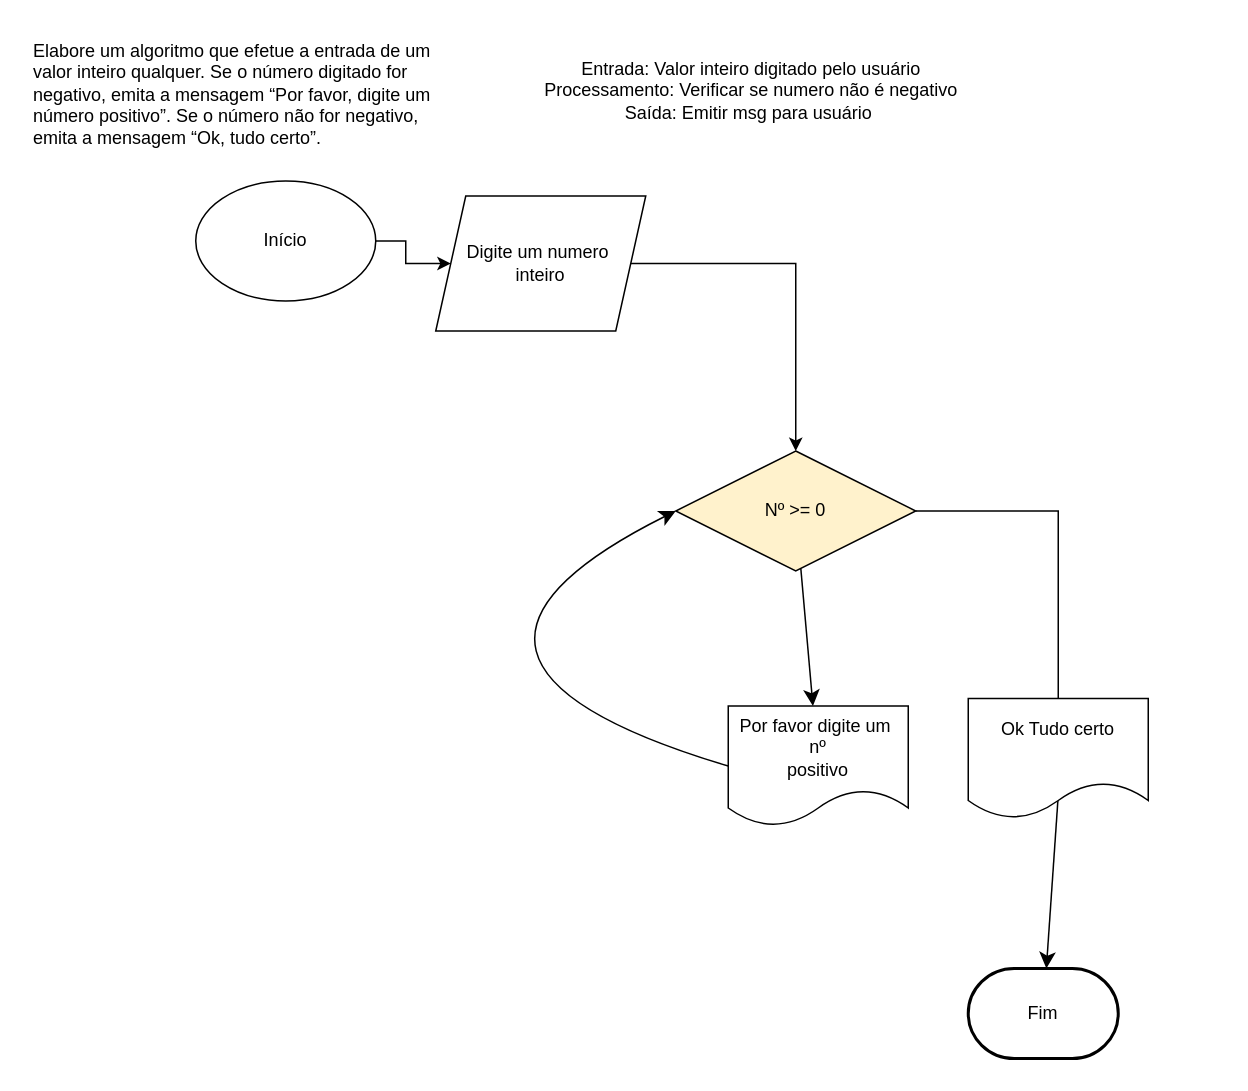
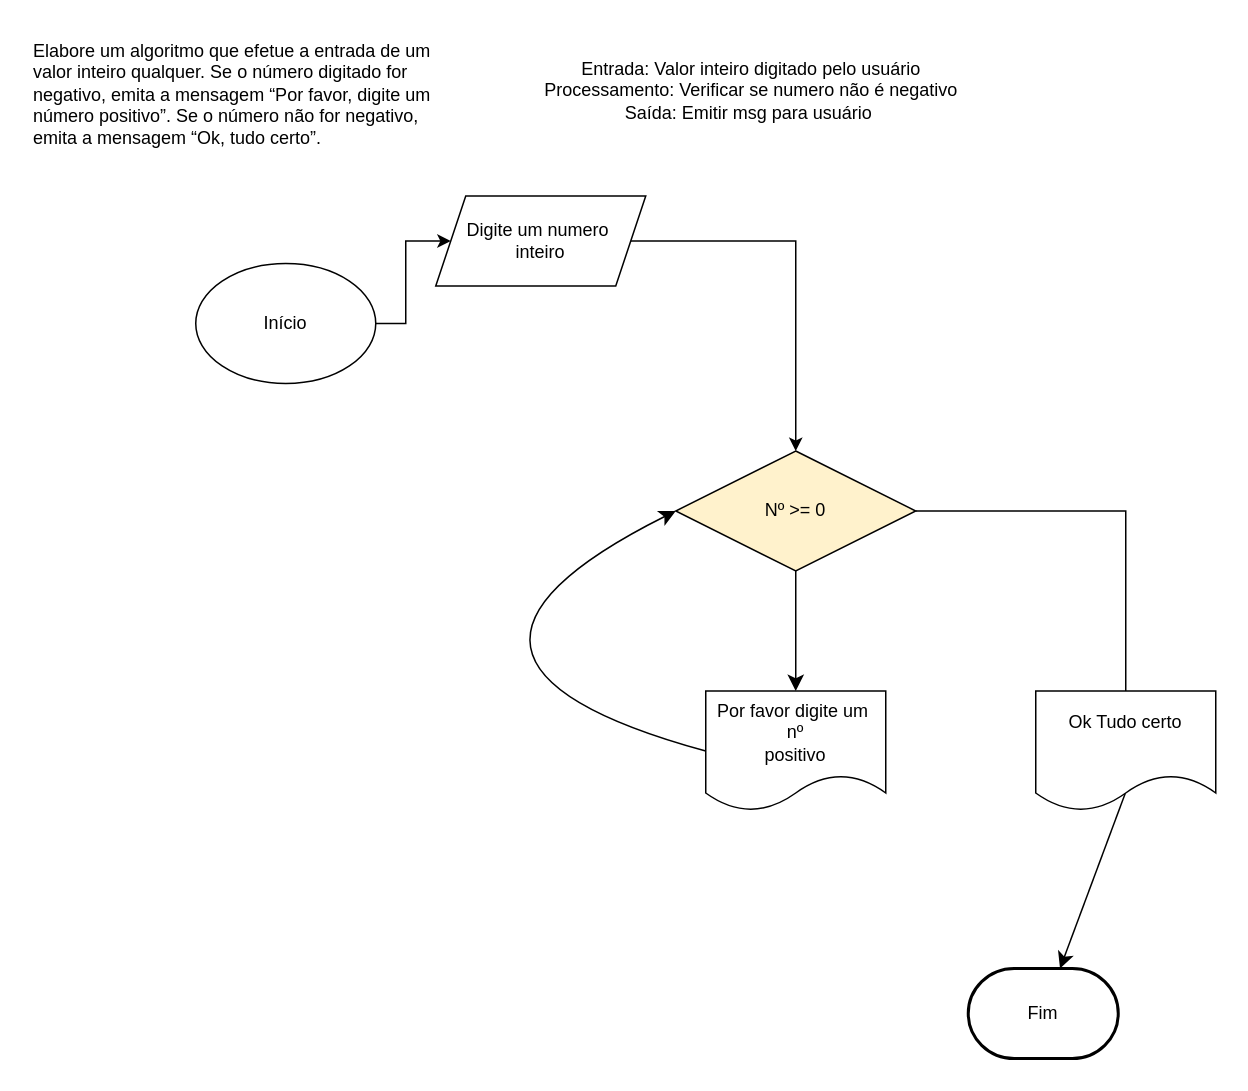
- <mxCell id="5" value="Início" style="ellipse;whiteSpace=wrap;html=1;" vertex="1" parent="1"><mxGeometry x="130" y="120" width="120" height="80" as="geometry" /></mxCell>
+ <mxCell id="5" value="Início" style="ellipse;whiteSpace=wrap;html=1;" vertex="1" parent="1"><mxGeometry x="130" y="175" width="120" height="80" as="geometry" /></mxCell>
- <mxCell id="7" value="Digite um numero&amp;nbsp;&lt;div&gt;inteiro&lt;/div&gt;" style="shape=parallelogram;perimeter=parallelogramPerimeter;whiteSpace=wrap;html=1;fixedSize=1;" vertex="1" parent="1"><mxGeometry x="290" y="130" width="140" height="90" as="geometry" /></mxCell>
+ <mxCell id="7" value="Digite um numero&amp;nbsp;&lt;div&gt;inteiro&lt;/div&gt;" style="shape=parallelogram;perimeter=parallelogramPerimeter;whiteSpace=wrap;html=1;fixedSize=1;" vertex="1" parent="1"><mxGeometry x="290" y="130" width="140" height="60" as="geometry" /></mxCell>
- <mxCell id="12" value="Ok Tudo certo&lt;div&gt;&lt;br&gt;&lt;/div&gt;" style="shape=document;whiteSpace=wrap;html=1;boundedLbl=1;" vertex="1" parent="1"><mxGeometry x="645" y="465" width="120" height="80" as="geometry" /></mxCell>
+ <mxCell id="12" value="Ok Tudo certo&lt;div&gt;&lt;br&gt;&lt;/div&gt;" style="shape=document;whiteSpace=wrap;html=1;boundedLbl=1;" vertex="1" parent="1"><mxGeometry x="690" y="460" width="120" height="80" as="geometry" /></mxCell>
- <mxCell id="15" value="Por favor digite um&amp;nbsp;&lt;div&gt;nº&lt;/div&gt;&lt;div&gt;positivo&lt;/div&gt;" style="shape=document;whiteSpace=wrap;html=1;boundedLbl=1;" vertex="1" parent="1"><mxGeometry x="485" y="470" width="120" height="80" as="geometry" /></mxCell>
+ <mxCell id="15" value="Por favor digite um&amp;nbsp;&lt;div&gt;nº&lt;/div&gt;&lt;div&gt;positivo&lt;/div&gt;" style="shape=document;whiteSpace=wrap;html=1;boundedLbl=1;" vertex="1" parent="1"><mxGeometry x="470" y="460" width="120" height="80" as="geometry" /></mxCell>
